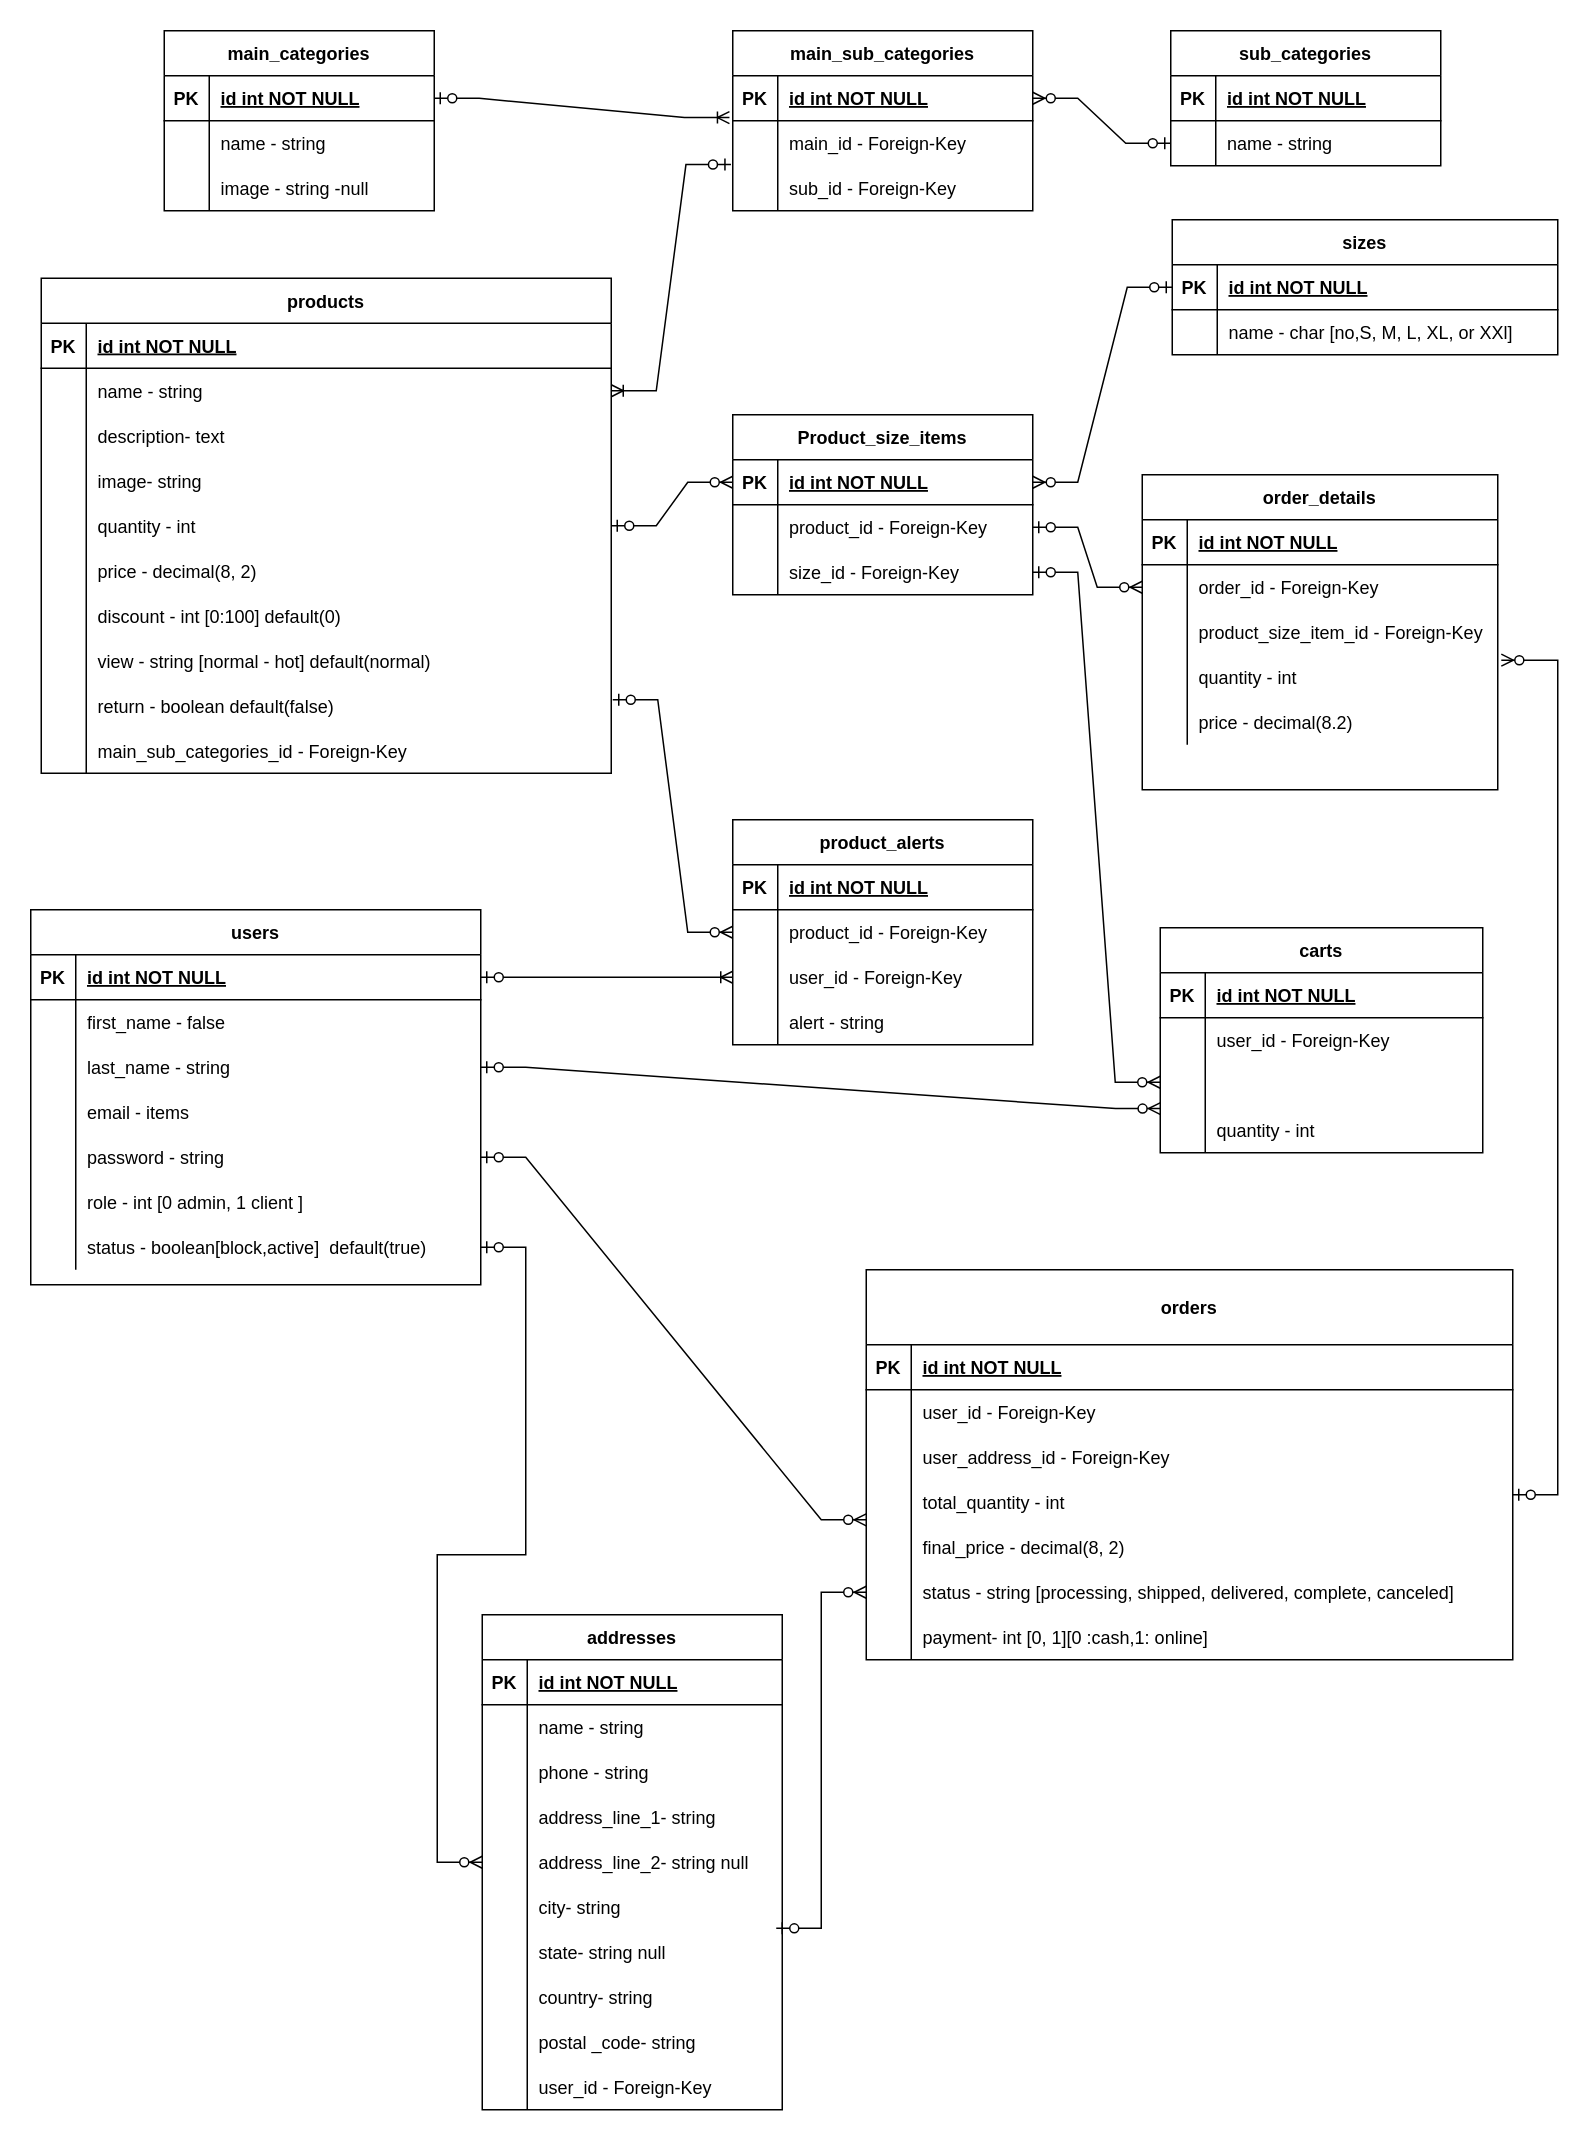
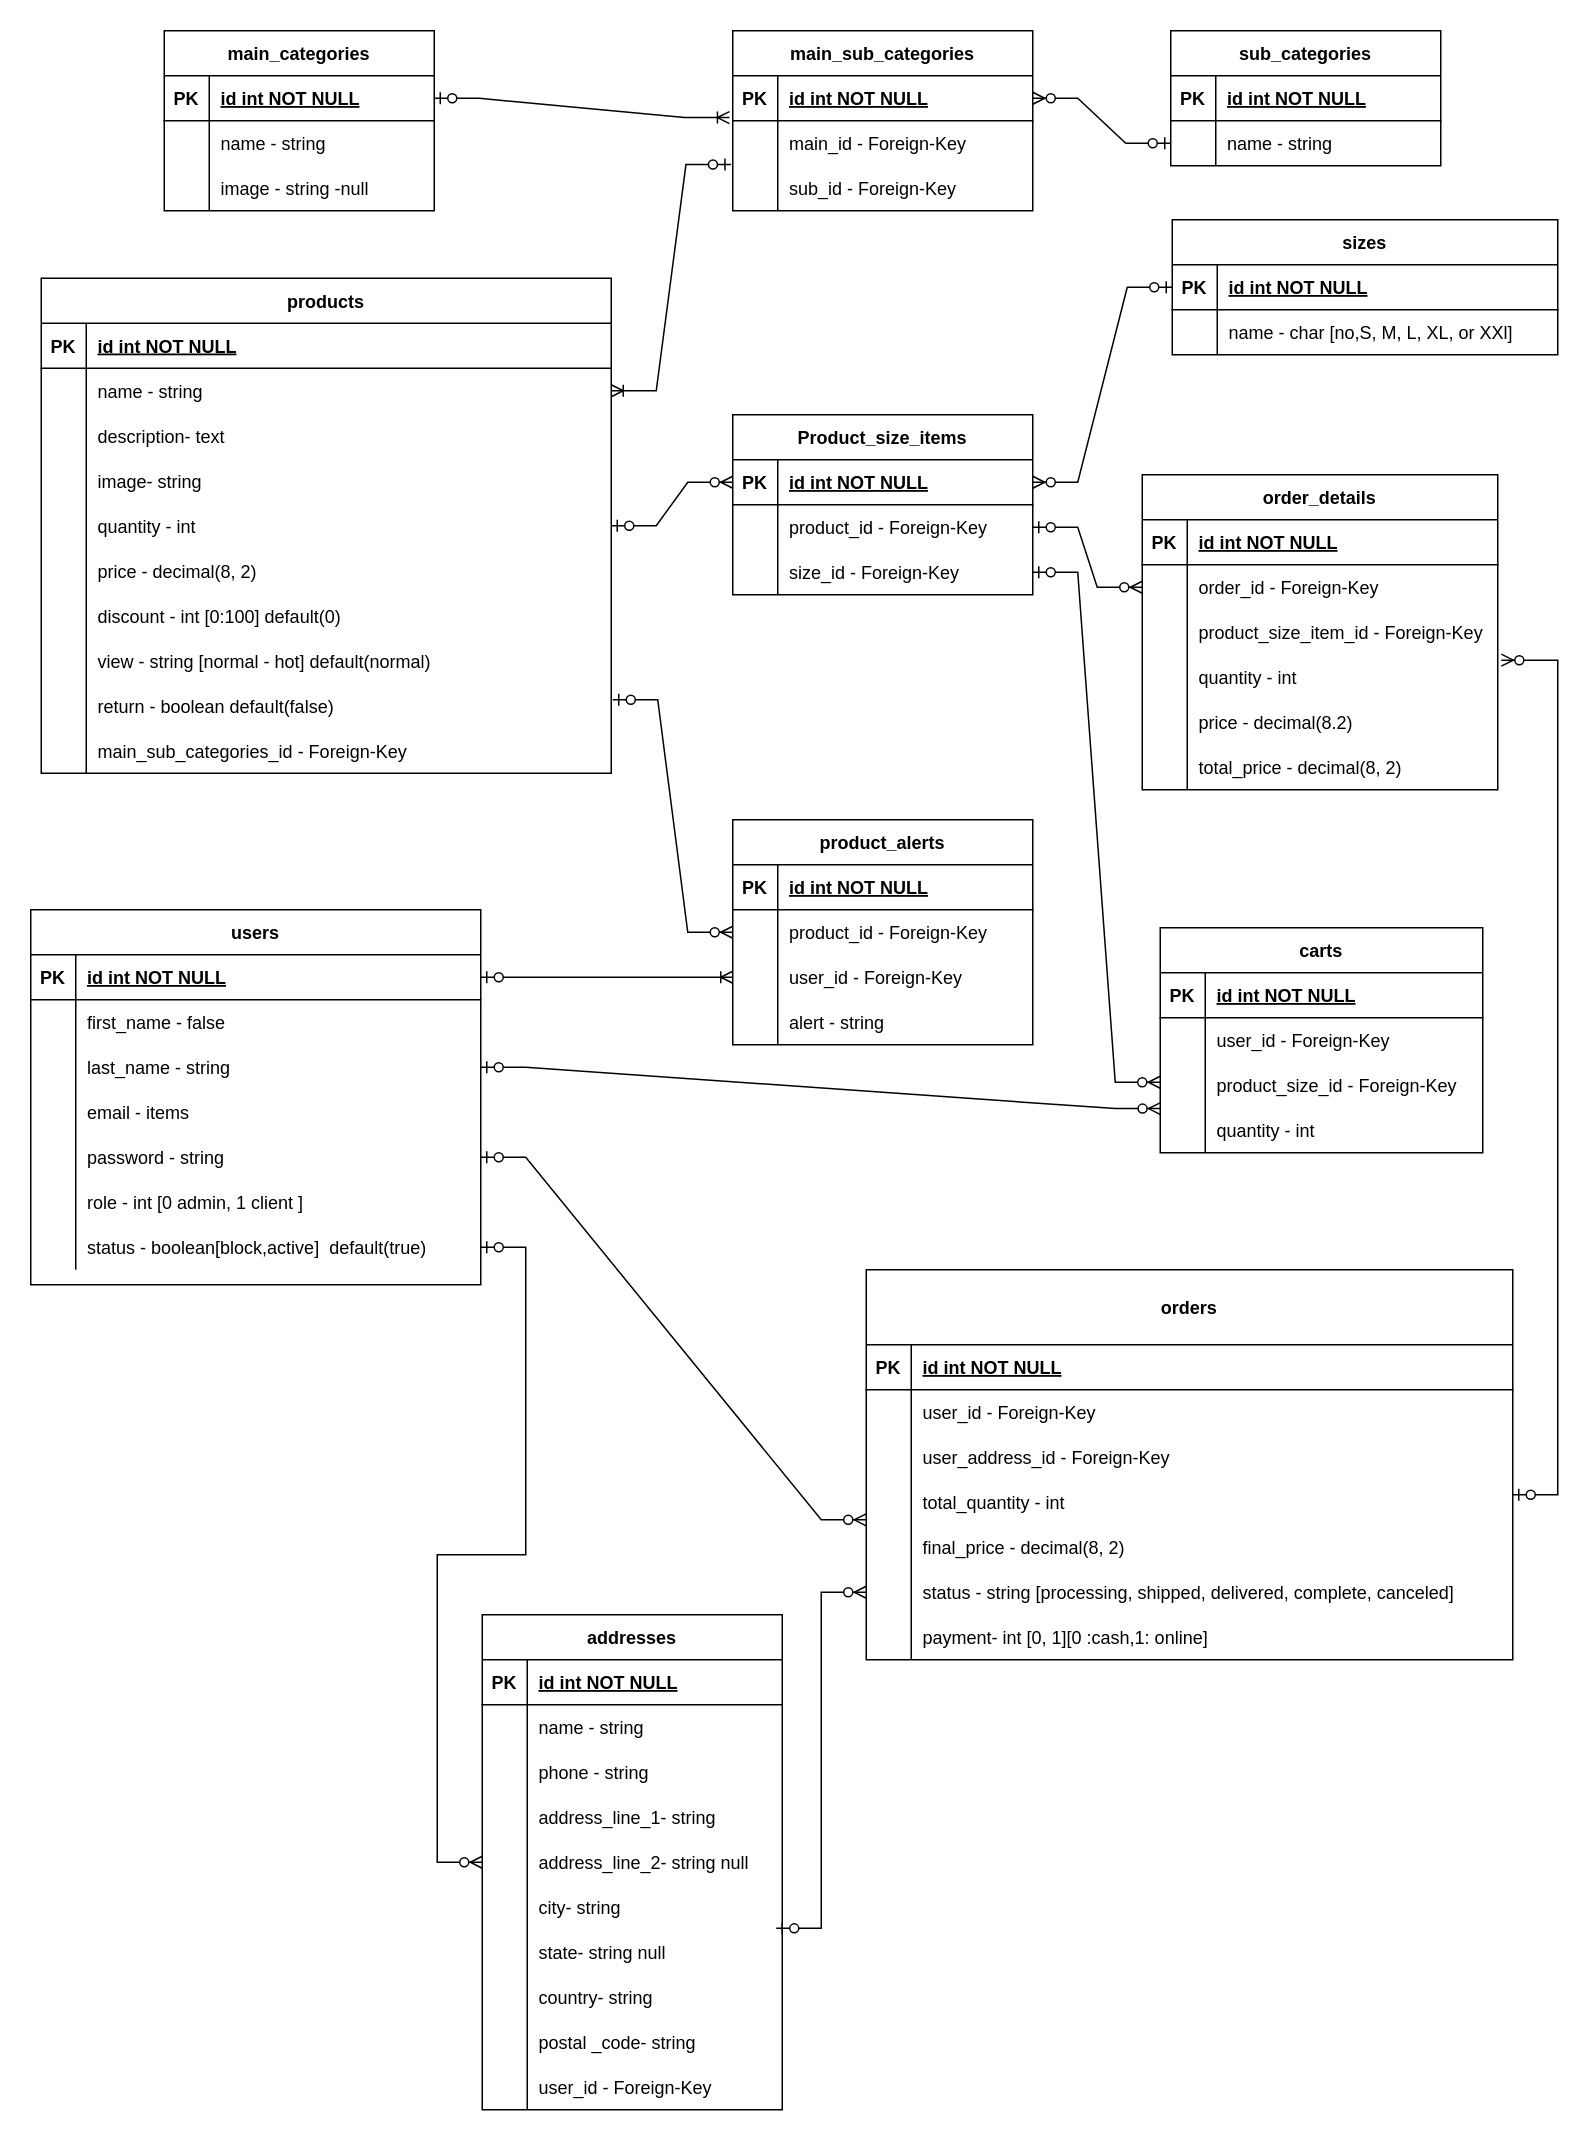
+ <mxCell id="148" value="total_price - decimal(8, 2)" style="shape=partialRectangle;overflow=hidden;connectable=0;fillColor=none;top=0;left=0;bottom=0;right=0;align=left;spacingLeft=6;" parent="146" vertex="1"><mxGeometry x="30" width="207" height="30" as="geometry"><mxRectangle width="207" height="30" as="alternateBounds" /></mxGeometry></mxCell>
+ <mxCell id="203" value="product_size_id - Foreign-Key" style="shape=partialRectangle;overflow=hidden;connectable=0;fillColor=none;top=0;left=0;bottom=0;right=0;align=left;spacingLeft=6;" parent="201" vertex="1"><mxGeometry x="30" width="185" height="30" as="geometry"><mxRectangle width="185" height="30" as="alternateBounds" /></mxGeometry></mxCell>
